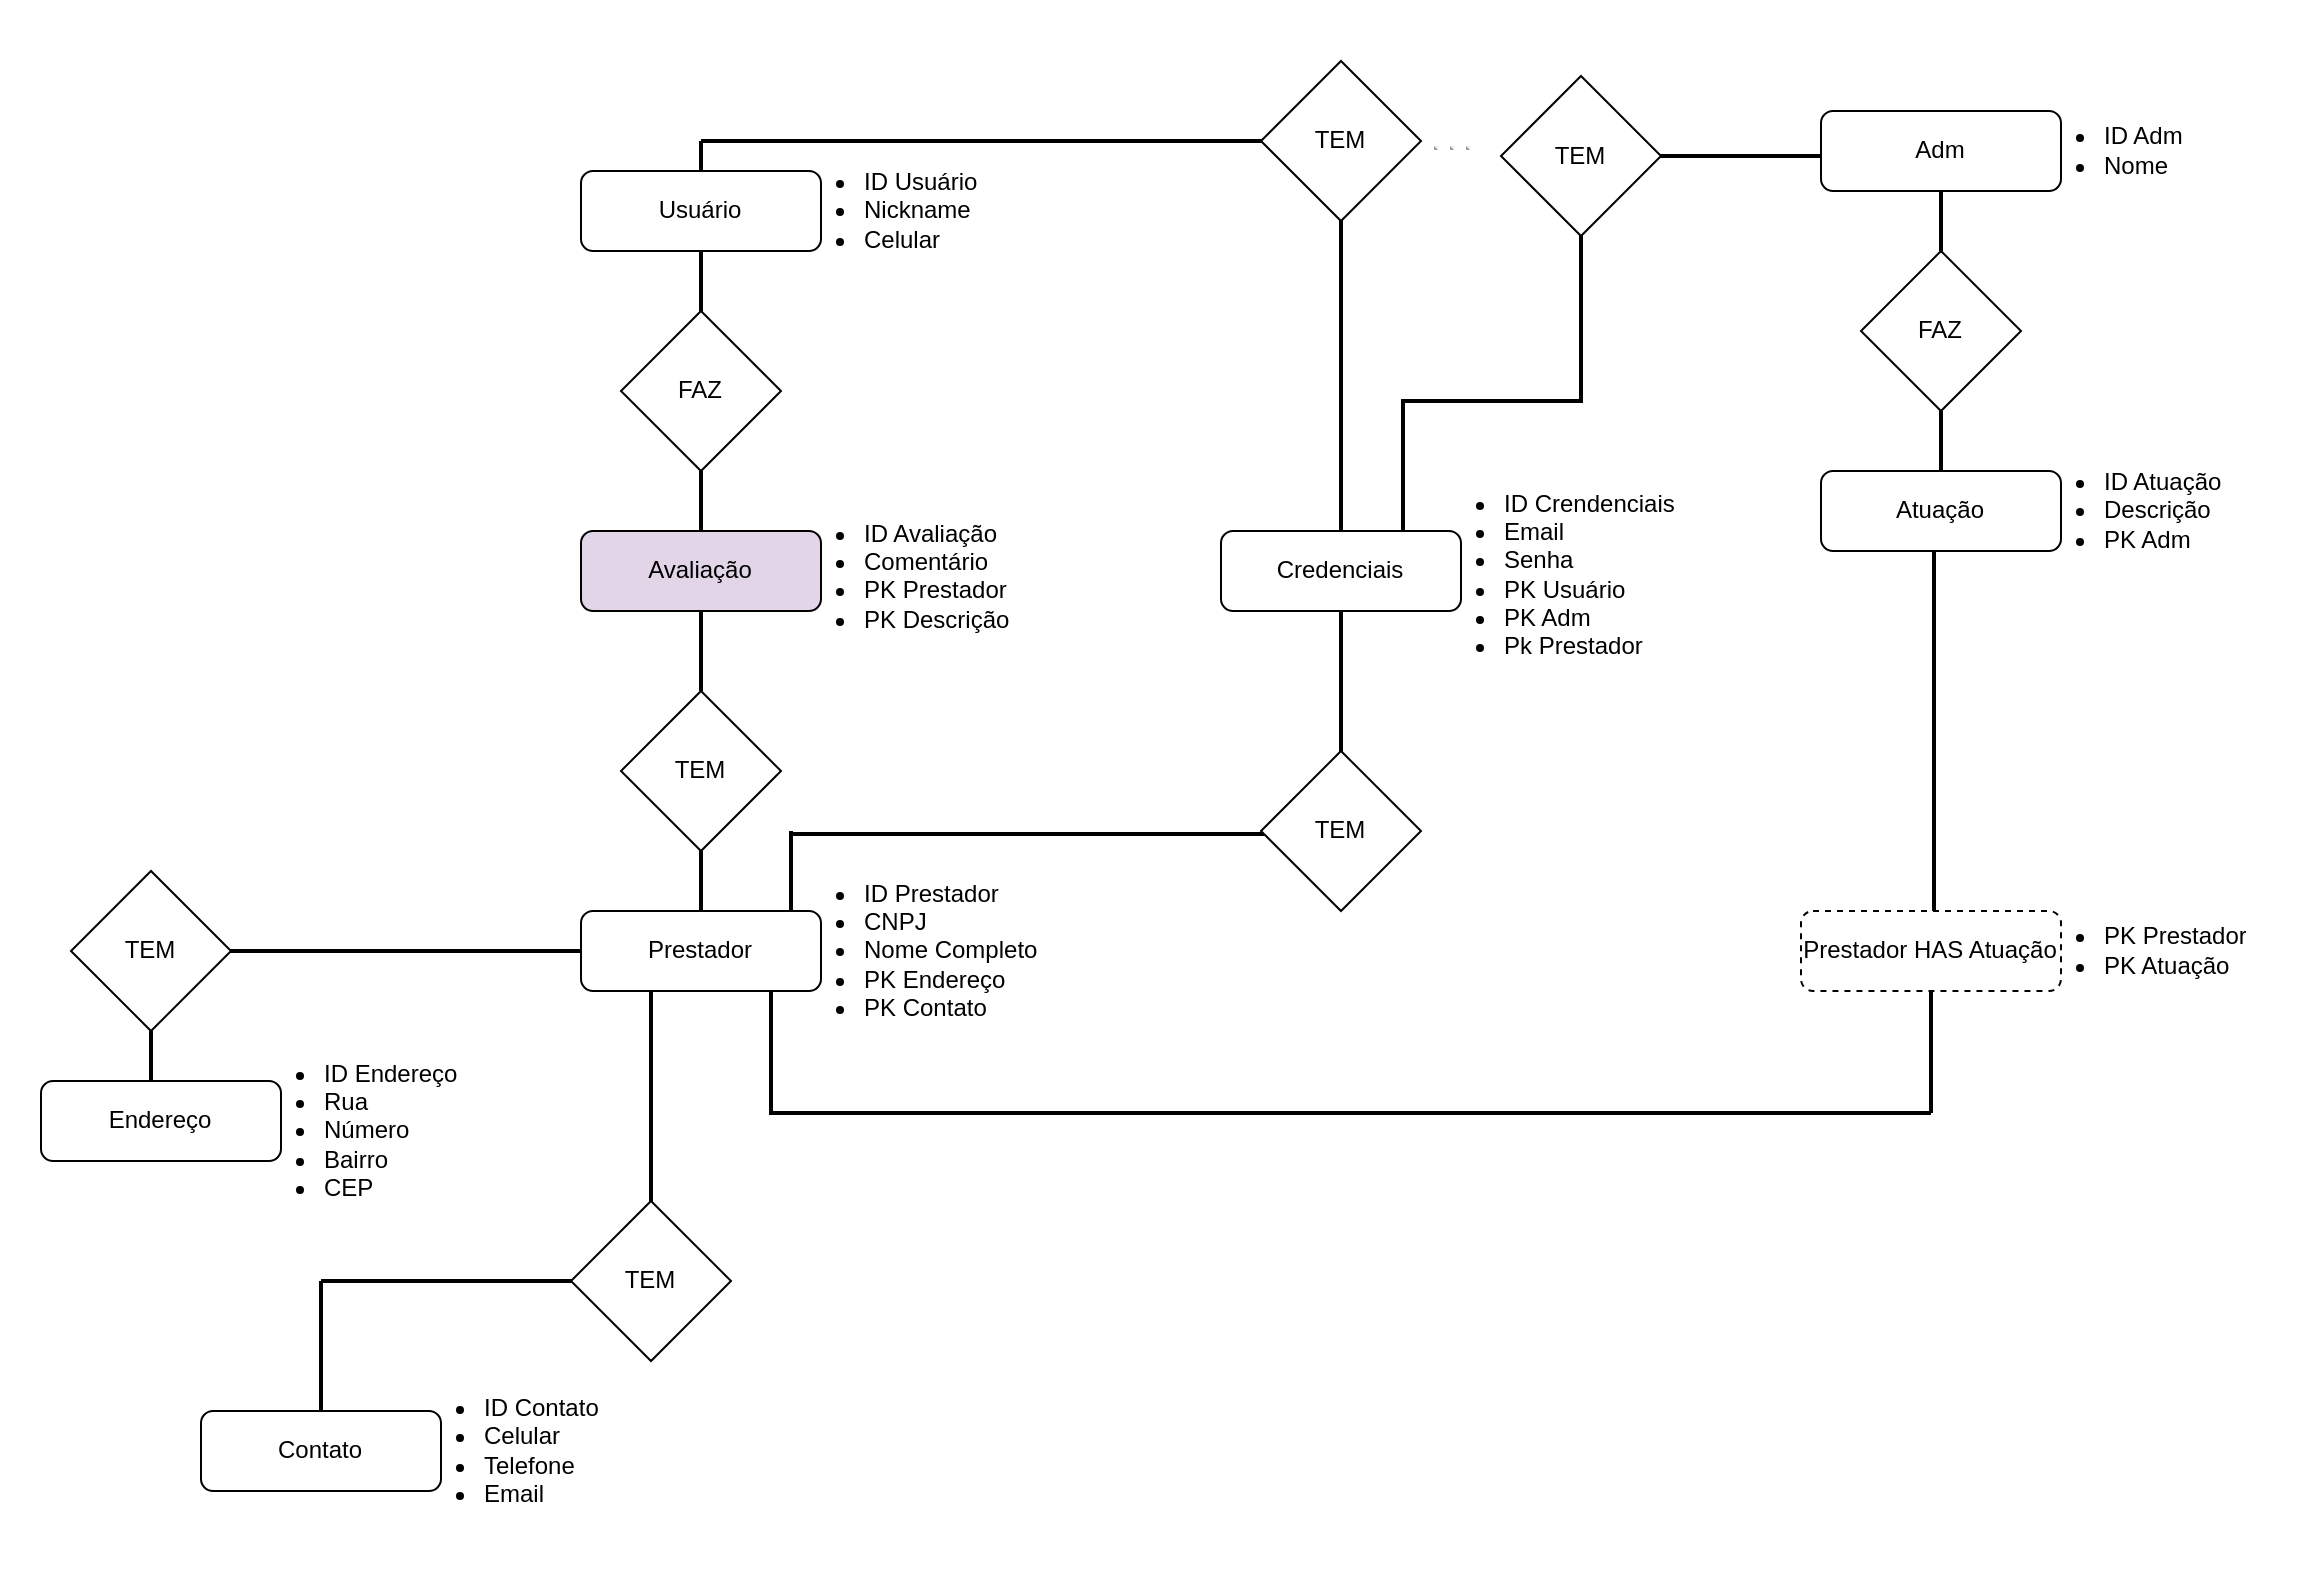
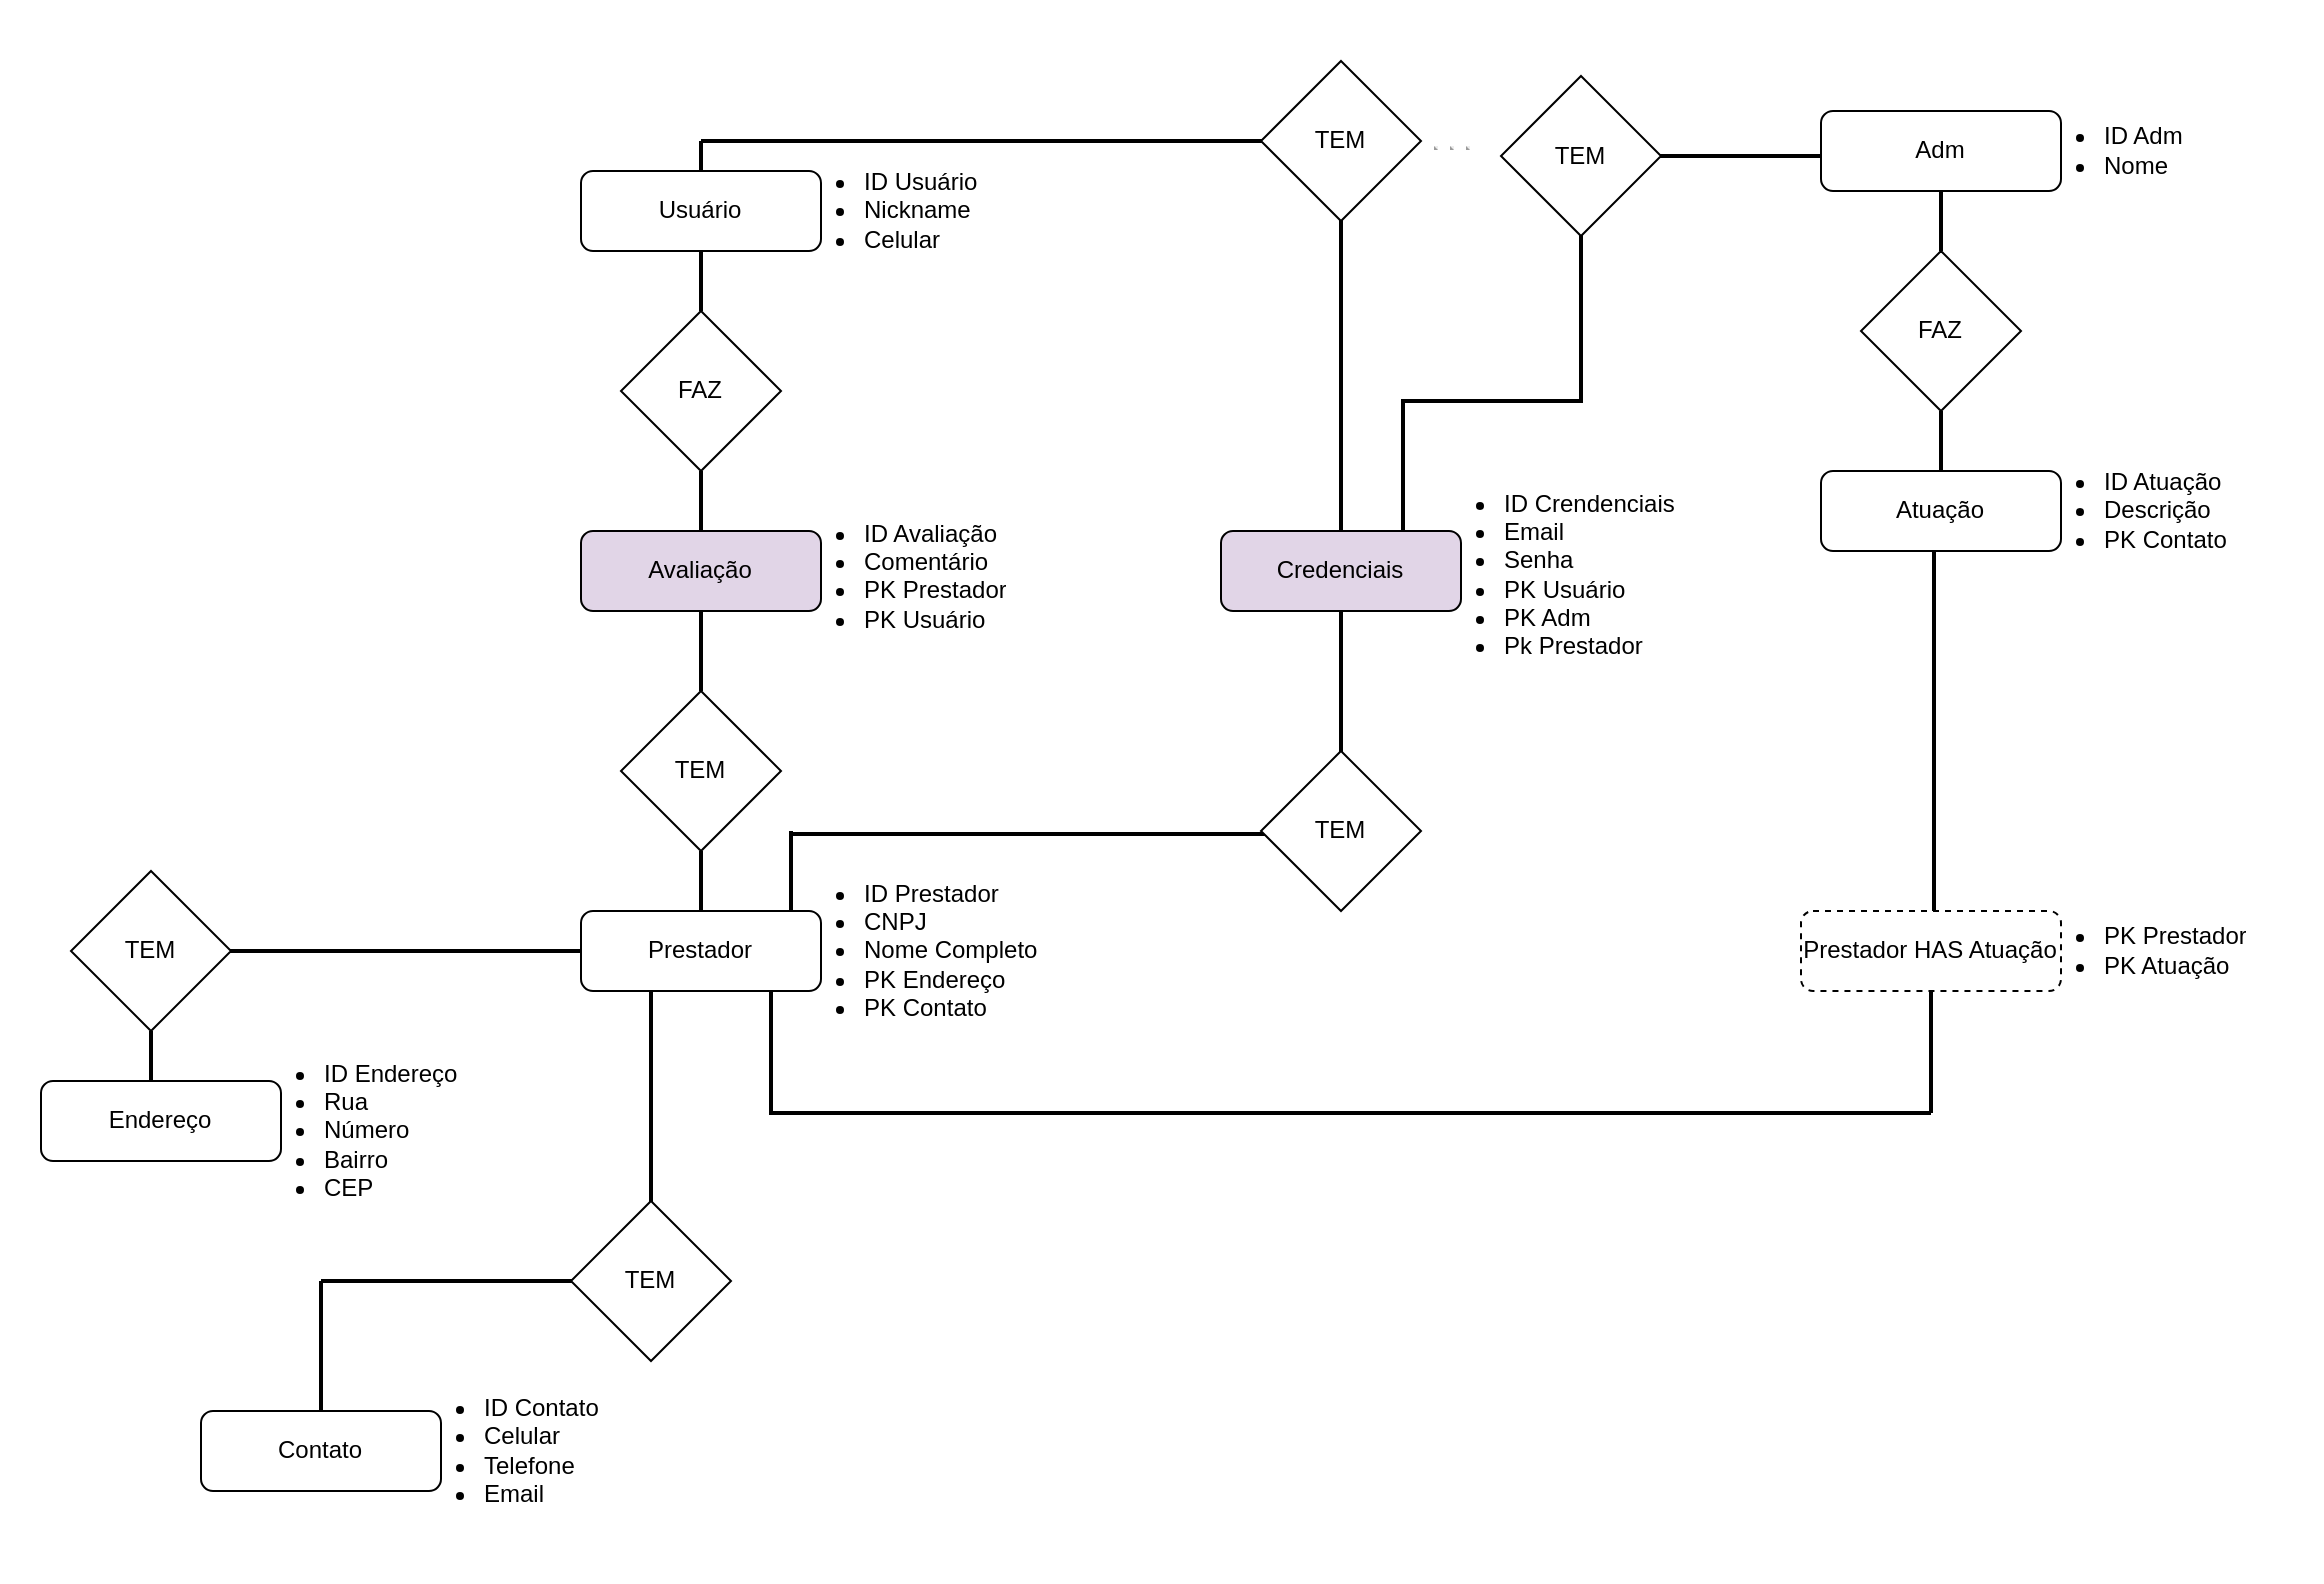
- <mxCell id="47" value="&lt;ul&gt;&lt;li&gt;ID Atuação&lt;/li&gt;&lt;li&gt;Descrição&lt;/li&gt;&lt;li&gt;PK Adm&lt;/li&gt;&lt;/ul&gt;" style="text;strokeColor=none;fillColor=none;html=1;whiteSpace=wrap;verticalAlign=middle;overflow=hidden;" vertex="1" parent="1"><mxGeometry x="1010" y="200" width="130" height="110" as="geometry" /></mxCell>
+ <mxCell id="47" value="&lt;ul&gt;&lt;li&gt;ID Atuação&lt;/li&gt;&lt;li&gt;Descrição&lt;/li&gt;&lt;li&gt;PK Contato&lt;/li&gt;&lt;/ul&gt;" style="text;strokeColor=none;fillColor=none;html=1;whiteSpace=wrap;verticalAlign=middle;overflow=hidden;" vertex="1" parent="1"><mxGeometry x="1010" y="200" width="130" height="110" as="geometry" /></mxCell>
- <mxCell id="6" value="&lt;ul&gt;&lt;li&gt;ID Avaliação&lt;/li&gt;&lt;li&gt;Comentário&lt;/li&gt;&lt;li&gt;PK Prestador&lt;/li&gt;&lt;li&gt;PK Descrição&lt;/li&gt;&lt;/ul&gt;" style="text;strokeColor=none;fillColor=none;html=1;whiteSpace=wrap;verticalAlign=middle;overflow=hidden;" vertex="1" parent="1"><mxGeometry x="390" y="245" width="130" height="80" as="geometry" /></mxCell>
+ <mxCell id="6" value="&lt;ul&gt;&lt;li&gt;ID Avaliação&lt;/li&gt;&lt;li&gt;Comentário&lt;/li&gt;&lt;li&gt;PK Prestador&lt;/li&gt;&lt;li&gt;PK Usuário&lt;/li&gt;&lt;/ul&gt;" style="text;strokeColor=none;fillColor=none;html=1;whiteSpace=wrap;verticalAlign=middle;overflow=hidden;" vertex="1" parent="1"><mxGeometry x="390" y="245" width="130" height="80" as="geometry" /></mxCell>
- <mxCell id="26" value="Credenciais" style="rounded=1;whiteSpace=wrap;html=1;fontSize=12;glass=0;strokeWidth=1;shadow=0;" vertex="1" parent="1"><mxGeometry x="610" y="265" width="120" height="40" as="geometry" /></mxCell>
+ <mxCell id="26" value="Credenciais" style="rounded=1;whiteSpace=wrap;html=1;fontSize=12;glass=0;strokeWidth=1;shadow=0;fillColor=#e1d5e7;" vertex="1" parent="1"><mxGeometry x="610" y="265" width="120" height="40" as="geometry" /></mxCell>
